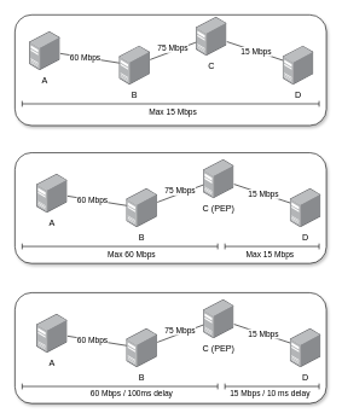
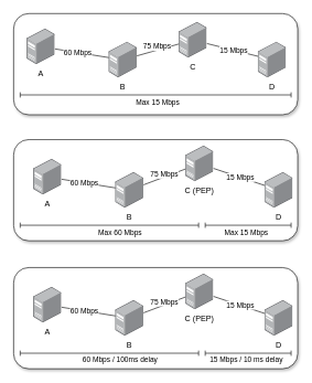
- <mxCell id="5" value="C" style="image;points=[];aspect=fixed;html=1;align=center;shadow=0;dashed=0;image=img/lib/allied_telesis/computer_and_terminals/Server_Desktop.svg;" parent="1" vertex="1"><mxGeometry x="270" y="23" width="42.6" height="54" as="geometry" /></mxCell>
+ <mxCell id="5" value="C" style="image;points=[];aspect=fixed;html=1;align=center;shadow=0;dashed=0;image=img/lib/allied_telesis/computer_and_terminals/Server_Desktop.svg;" parent="1" vertex="1"><mxGeometry x="270" y="33" width="42.6" height="54" as="geometry" /></mxCell>
